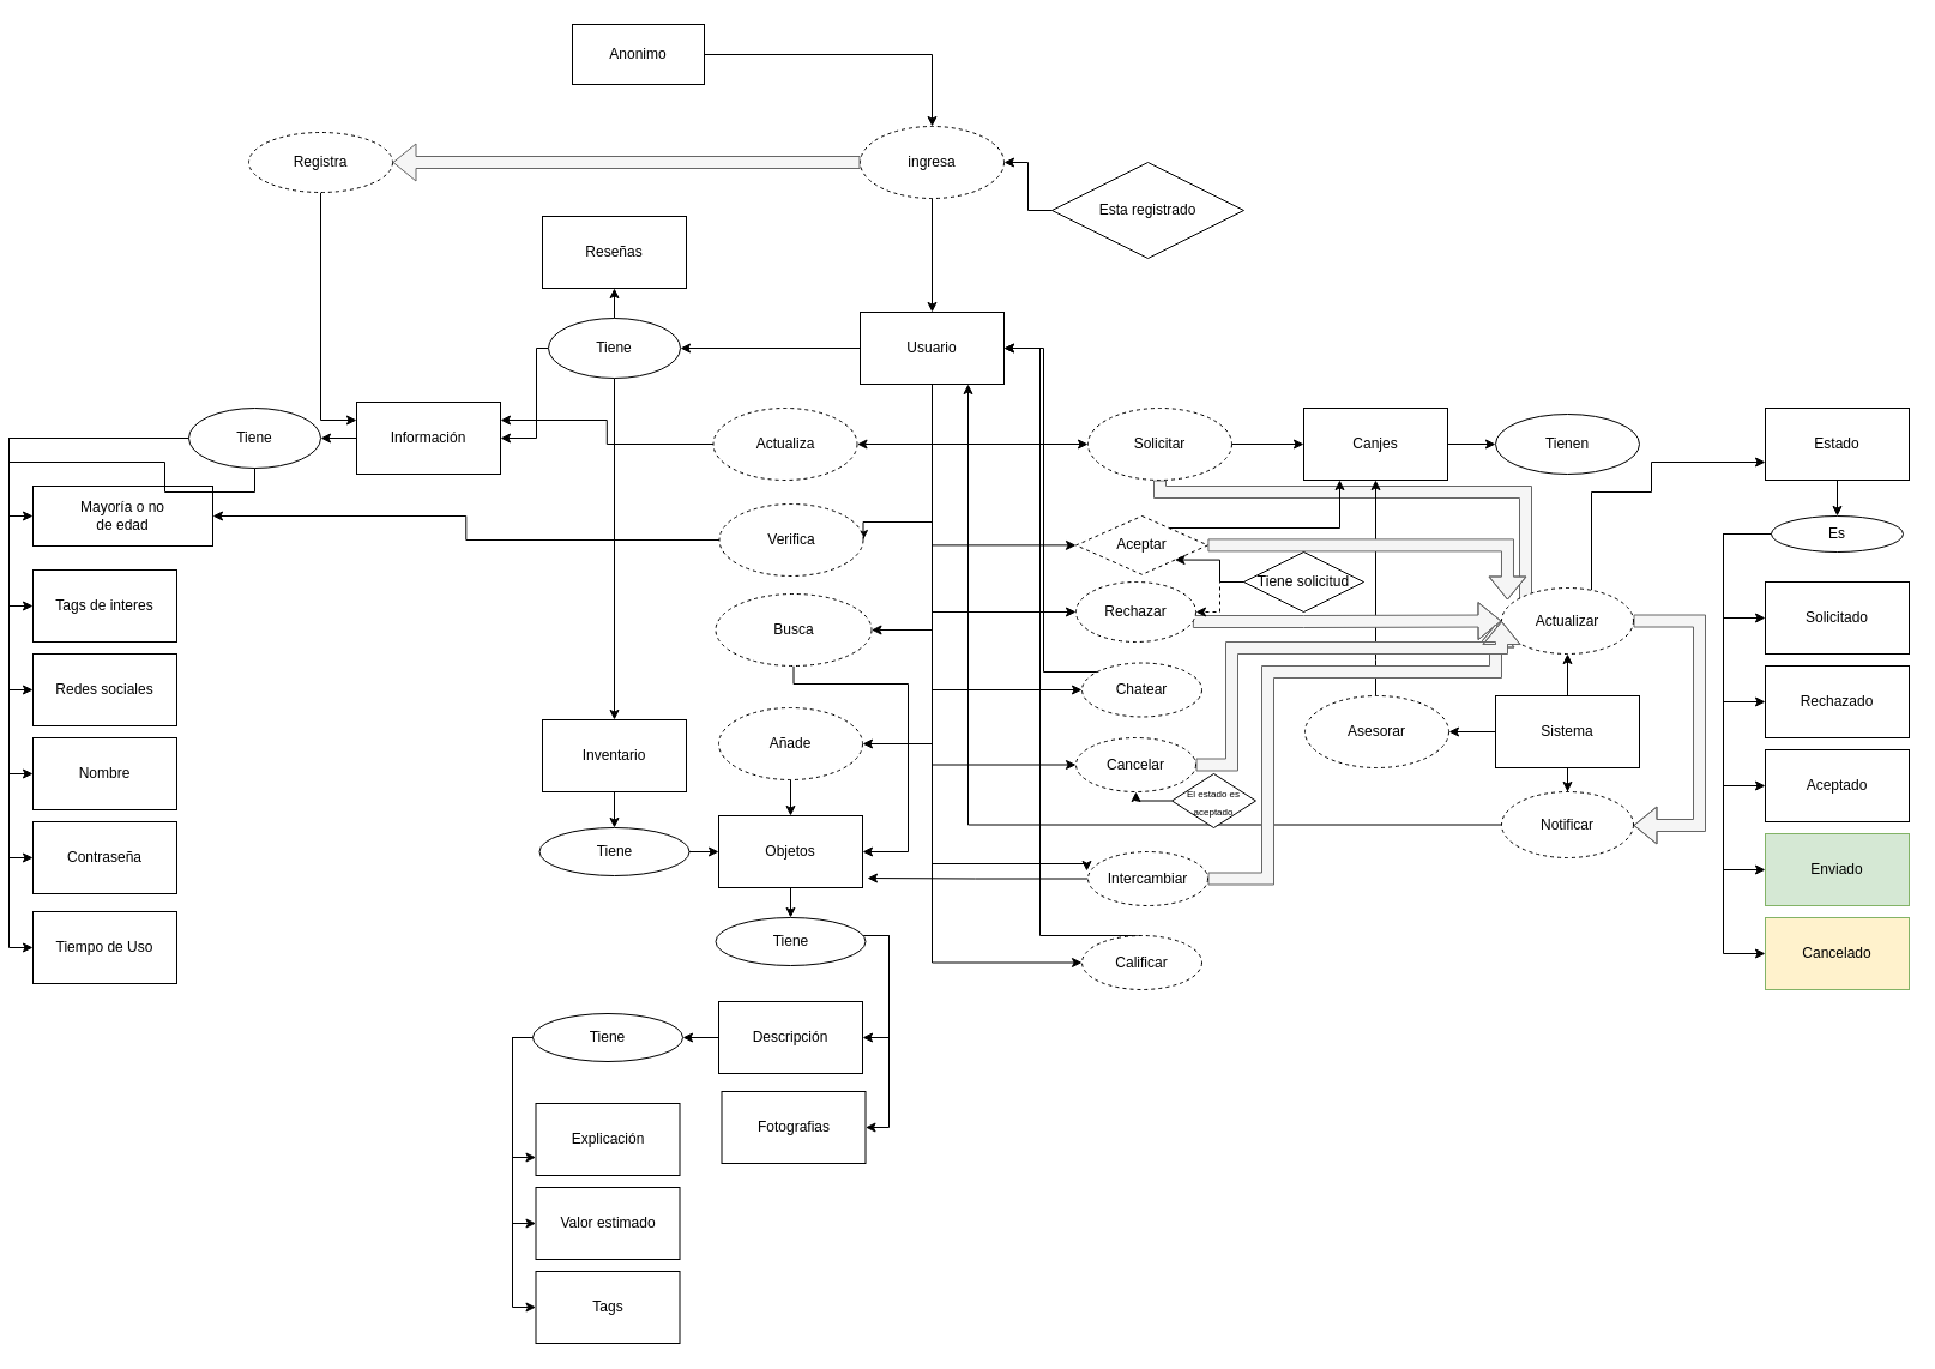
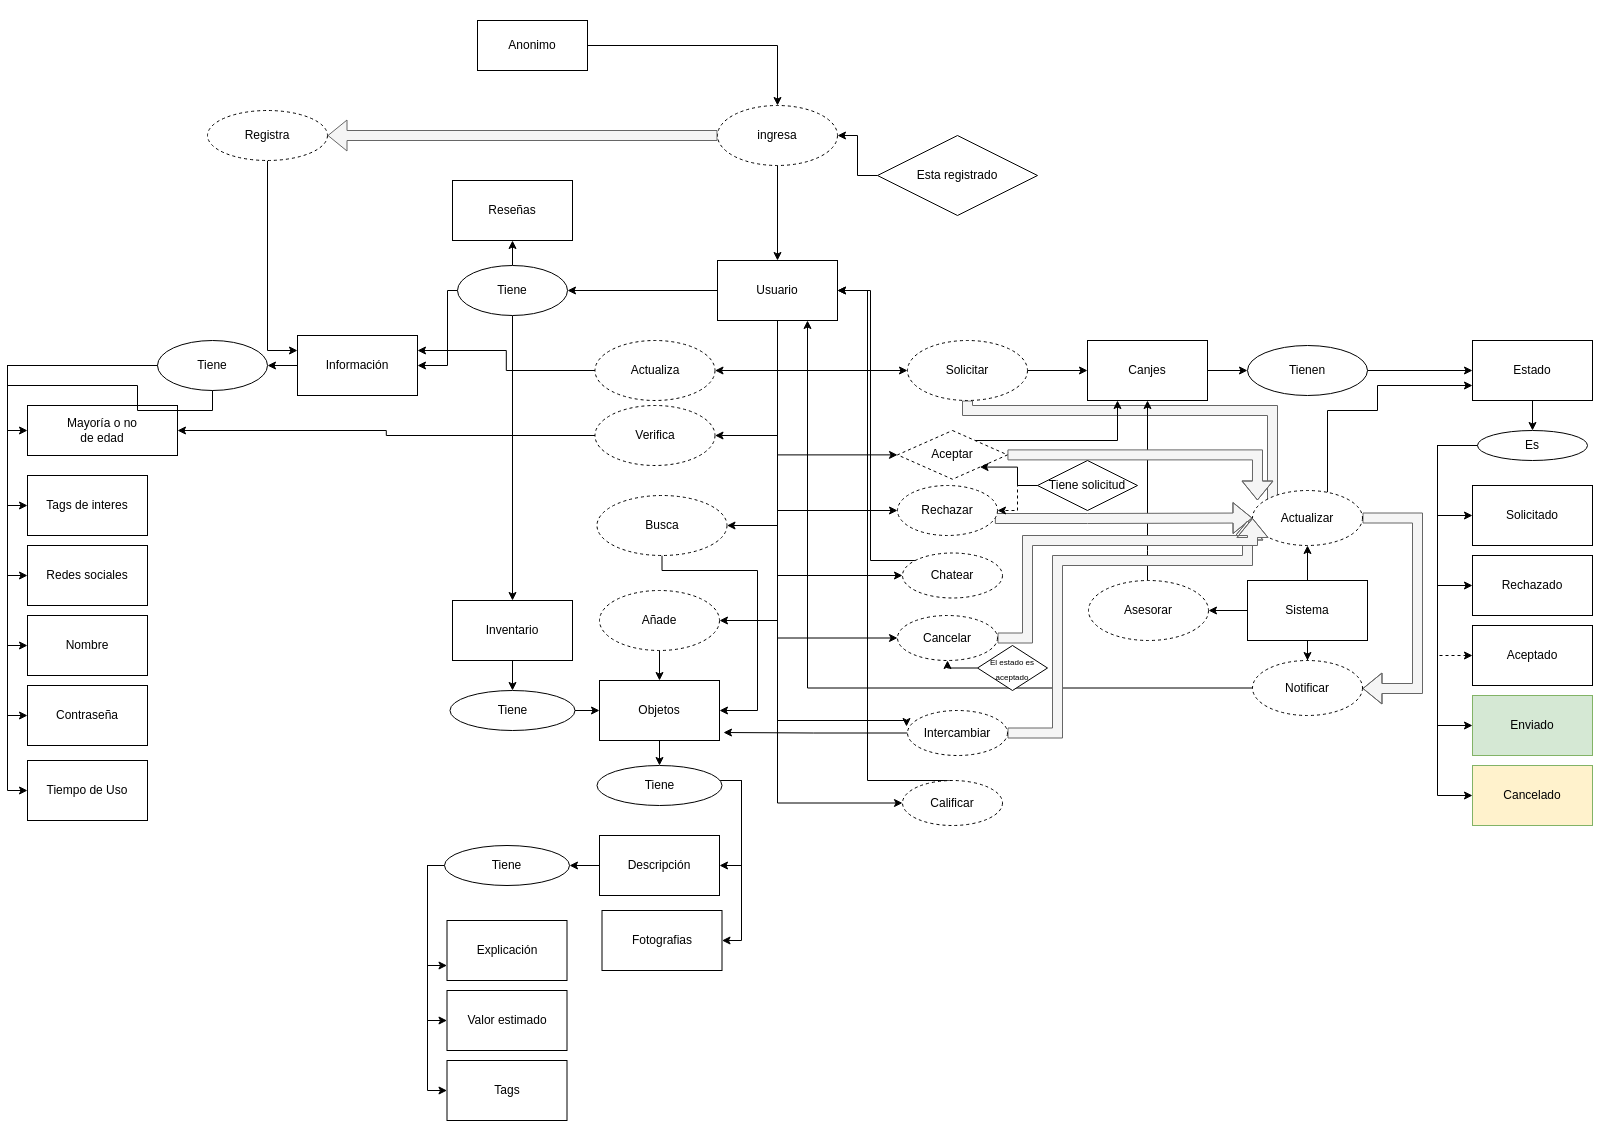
+ <mxCell id="75" value="" style="edgeStyle=orthogonalEdgeStyle;rounded=0;orthogonalLoop=1;jettySize=auto;html=1;" edge="1" parent="1" source="76" target="78"><mxGeometry relative="1" as="geometry" /></mxCell>
- <mxCell id="41" value="Verifica" style="ellipse;html=1;whiteSpace=wrap;dashed=1" vertex="1" parent="1"><mxGeometry x="592.5" y="420" width="120" height="60" as="geometry" /></mxCell>
+ <mxCell id="41" value="Verifica" style="ellipse;html=1;whiteSpace=wrap;dashed=1" vertex="1" parent="1"><mxGeometry x="587.5" y="405" width="120" height="60" as="geometry" /></mxCell>
- <mxCell id="80" style="edgeStyle=orthogonalEdgeStyle;rounded=0;orthogonalLoop=1;jettySize=auto;html=1;entryX=0;entryY=0.5;entryDx=0;entryDy=0;" edge="1" parent="1" source="84" target="87"><mxGeometry relative="1" as="geometry"><Array as="points"><mxPoint x="1430" y="445" /><mxPoint x="1430" y="655" /></Array></mxGeometry></mxCell>
+ <mxCell id="80" style="edgeStyle=orthogonalEdgeStyle;rounded=0;orthogonalLoop=1;jettySize=auto;html=1;entryX=0;entryY=0.5;entryDx=0;entryDy=0;dashed=1;" edge="1" parent="1" source="84" target="87"><mxGeometry relative="1" as="geometry"><Array as="points"><mxPoint x="1430" y="445" /><mxPoint x="1430" y="655" /></Array></mxGeometry></mxCell>
